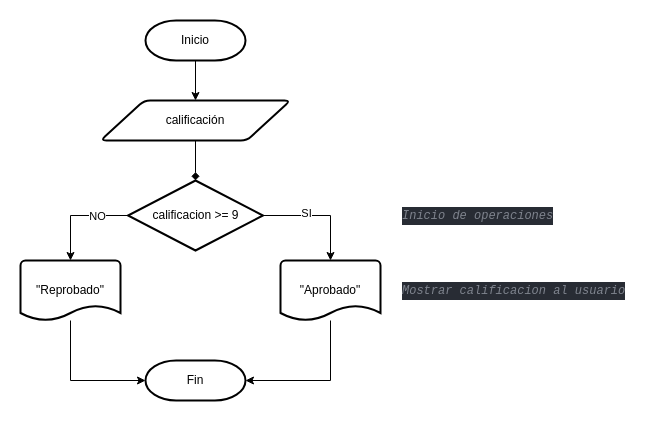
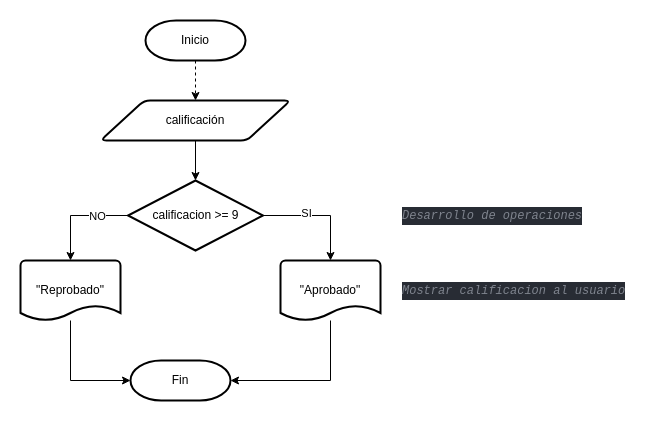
- <mxCell id="8" value="" style="endArrow=classic;html=1;rounded=0;exitX=0.5;exitY=1;exitDx=0;exitDy=0;exitPerimeter=0;entryX=0.5;entryY=0;entryDx=0;entryDy=0;" parent="1" source="2" target="4" edge="1"><mxGeometry width="50" height="50" relative="1" as="geometry"><mxPoint x="25" y="220" as="sourcePoint" /><mxPoint x="75" y="170" as="targetPoint" /></mxGeometry></mxCell>
+ <mxCell id="8" value="" style="endArrow=classic;html=1;rounded=0;exitX=0.5;exitY=1;exitDx=0;exitDy=0;exitPerimeter=0;entryX=0.5;entryY=0;entryDx=0;entryDy=0;dashed=1;" parent="1" source="2" target="4" edge="1"><mxGeometry width="50" height="50" relative="1" as="geometry"><mxPoint x="25" y="220" as="sourcePoint" /><mxPoint x="75" y="170" as="targetPoint" /></mxGeometry></mxCell>
- <mxCell id="3" style="edgeStyle=orthogonalEdgeStyle;rounded=0;orthogonalLoop=1;jettySize=auto;html=1;exitX=0.5;exitY=1;exitDx=0;exitDy=0;entryX=0.5;entryY=0;entryDx=0;entryDy=0;entryPerimeter=0;endArrow=diamond;" parent="1" source="4" target="13" edge="1"><mxGeometry relative="1" as="geometry" /></mxCell>
+ <mxCell id="3" style="edgeStyle=orthogonalEdgeStyle;rounded=0;orthogonalLoop=1;jettySize=auto;html=1;exitX=0.5;exitY=1;exitDx=0;exitDy=0;entryX=0.5;entryY=0;entryDx=0;entryDy=0;entryPerimeter=0;" parent="1" source="4" target="13" edge="1"><mxGeometry relative="1" as="geometry" /></mxCell>
- <mxCell id="17" value="&lt;div style=&quot;font-style: normal; font-variant-caps: normal; font-weight: normal; letter-spacing: normal; text-align: start; text-indent: 0px; text-transform: none; word-spacing: 0px; -webkit-text-stroke-width: 0px; text-decoration: none; color: rgb(171, 178, 191); background-color: rgb(40, 44, 52); font-family: &amp;quot;Fira Code&amp;quot;, &amp;quot;Menlo for Powerline&amp;quot;, Menlo, Monaco, &amp;quot;Courier New&amp;quot;, monospace; font-size: 12px; line-height: 18px;&quot;&gt;&lt;div&gt;&lt;span style=&quot;color: rgb(127, 132, 142); font-style: italic;&quot;&gt;Inicio de operaciones&lt;/span&gt;&lt;/div&gt;&lt;/div&gt;" style="text;whiteSpace=wrap;html=1;" parent="1" vertex="1"><mxGeometry x="400" y="200" width="210" height="30" as="geometry" /></mxCell>
+ <mxCell id="17" value="&lt;div style=&quot;font-style: normal; font-variant-caps: normal; font-weight: normal; letter-spacing: normal; text-align: start; text-indent: 0px; text-transform: none; word-spacing: 0px; -webkit-text-stroke-width: 0px; text-decoration: none; color: rgb(171, 178, 191); background-color: rgb(40, 44, 52); font-family: &amp;quot;Fira Code&amp;quot;, &amp;quot;Menlo for Powerline&amp;quot;, Menlo, Monaco, &amp;quot;Courier New&amp;quot;, monospace; font-size: 12px; line-height: 18px;&quot;&gt;&lt;div&gt;&lt;span style=&quot;color: rgb(127, 132, 142); font-style: italic;&quot;&gt;Desarrollo de operaciones&lt;/span&gt;&lt;/div&gt;&lt;/div&gt;" style="text;whiteSpace=wrap;html=1;" parent="1" vertex="1"><mxGeometry x="400" y="200" width="210" height="30" as="geometry" /></mxCell>
- <mxCell id="7" value="Fin" style="strokeWidth=2;html=1;shape=mxgraph.flowchart.terminator;whiteSpace=wrap;" parent="1" vertex="1"><mxGeometry x="145" y="360" width="100" height="40" as="geometry" /></mxCell>
+ <mxCell id="7" value="Fin" style="strokeWidth=2;html=1;shape=mxgraph.flowchart.terminator;whiteSpace=wrap;" parent="1" vertex="1"><mxGeometry x="130" y="360" width="100" height="40" as="geometry" /></mxCell>
